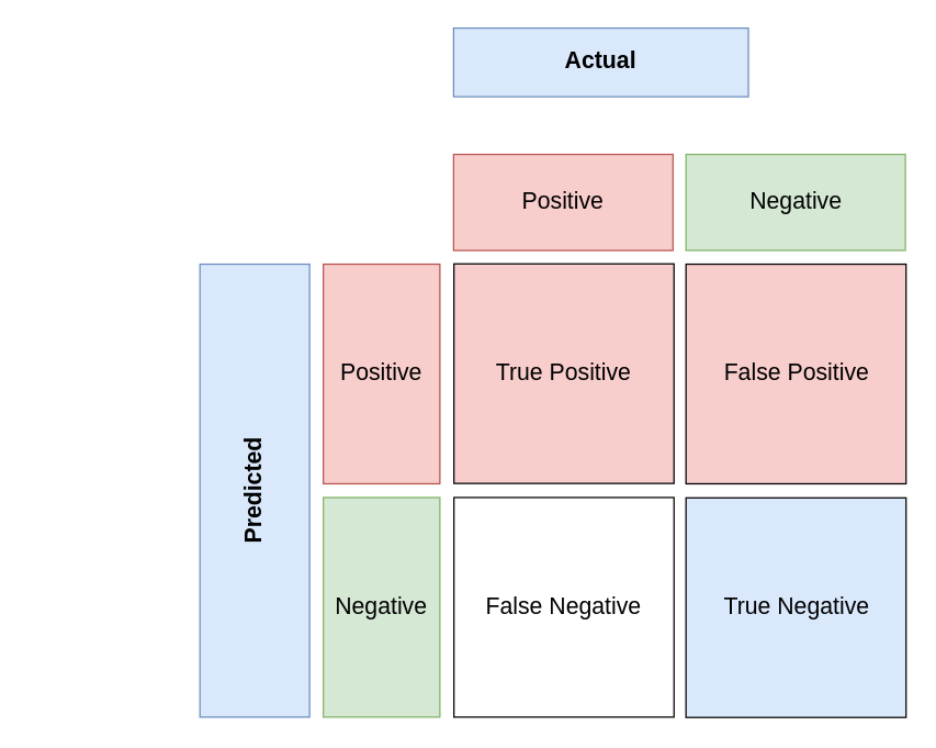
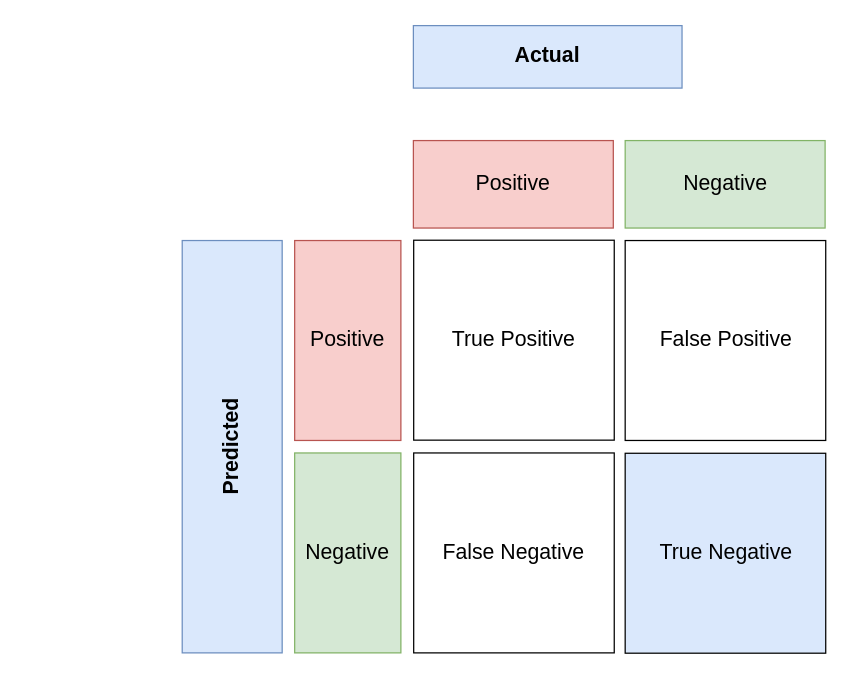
- <mxCell id="7" value="True Positive" style="rounded=0;whiteSpace=wrap;html=1;fontSize=17;rotation=0;fillColor=#f8cecc;" vertex="1" parent="1"><mxGeometry x="330.25" y="191.75" width="160.5" height="160" as="geometry" /></mxCell>
+ <mxCell id="7" value="True Positive" style="rounded=0;whiteSpace=wrap;html=1;fontSize=17;rotation=0;" vertex="1" parent="1"><mxGeometry x="330.25" y="191.75" width="160.5" height="160" as="geometry" /></mxCell>
- <mxCell id="8" value="False Positive" style="rounded=0;whiteSpace=wrap;html=1;fontSize=17;rotation=0;fillColor=#f8cecc;" vertex="1" parent="1"><mxGeometry x="499.5" y="192" width="160.5" height="160" as="geometry" /></mxCell>
+ <mxCell id="8" value="False Positive" style="rounded=0;whiteSpace=wrap;html=1;fontSize=17;rotation=0;" vertex="1" parent="1"><mxGeometry x="499.5" y="192" width="160.5" height="160" as="geometry" /></mxCell>
